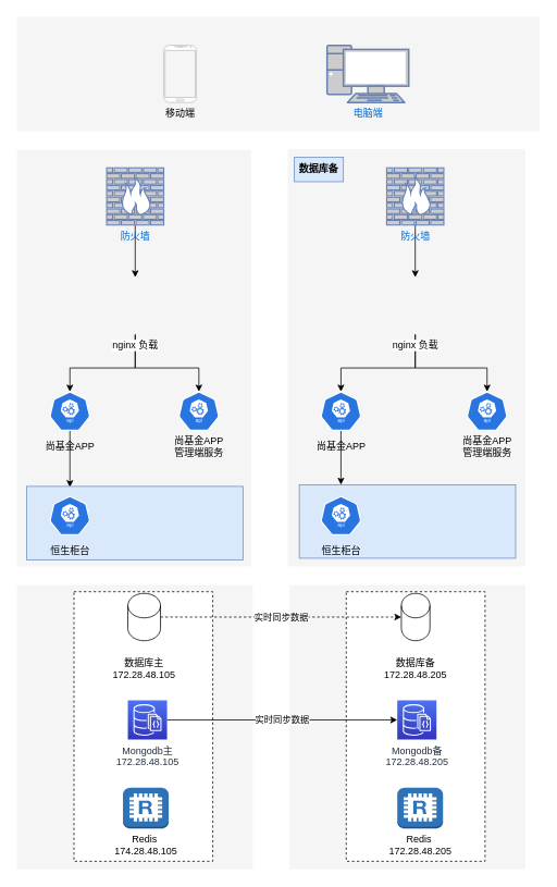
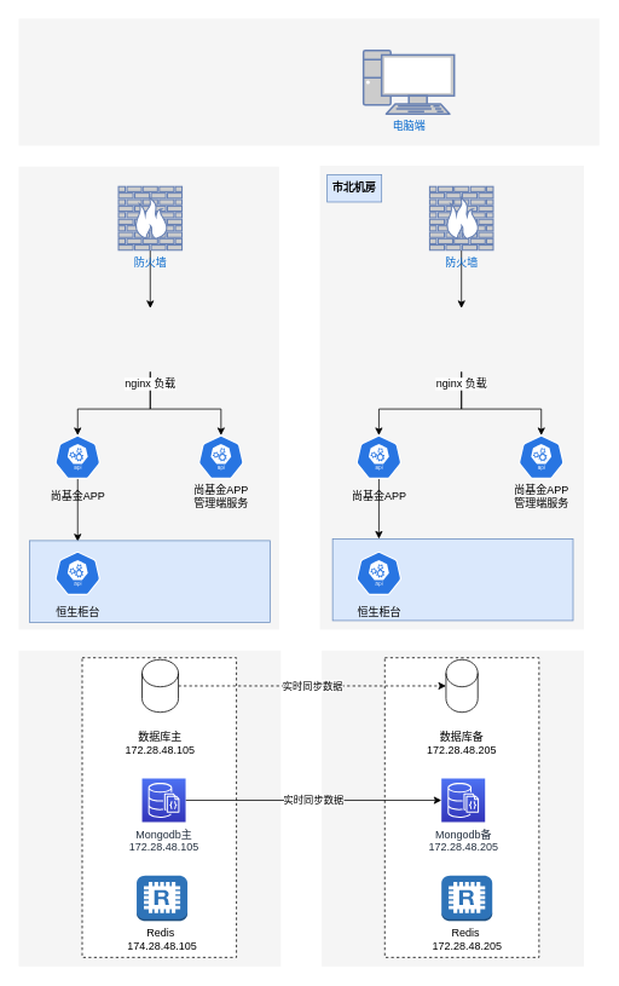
- <mxCell id="8" value="移动端" style="verticalLabelPosition=bottom;verticalAlign=top;html=1;shadow=0;dashed=0;strokeWidth=1;shape=mxgraph.android.phone2;strokeColor=#c0c0c0;" parent="1" vertex="1"><mxGeometry x="200" y="55" width="40" height="70" as="geometry" /></mxCell>
- <mxCell id="38" value="数据库备" style="text;html=1;strokeColor=#6c8ebf;fillColor=#dae8fc;align=center;verticalAlign=middle;whiteSpace=wrap;rounded=0;fontStyle=1" vertex="1" parent="1"><mxGeometry x="360" y="192" width="60" height="30" as="geometry" /></mxCell>
+ <mxCell id="38" value="市北机房" style="text;html=1;strokeColor=#6c8ebf;fillColor=#dae8fc;align=center;verticalAlign=middle;whiteSpace=wrap;rounded=0;fontStyle=1" vertex="1" parent="1"><mxGeometry x="360" y="192" width="60" height="30" as="geometry" /></mxCell>
